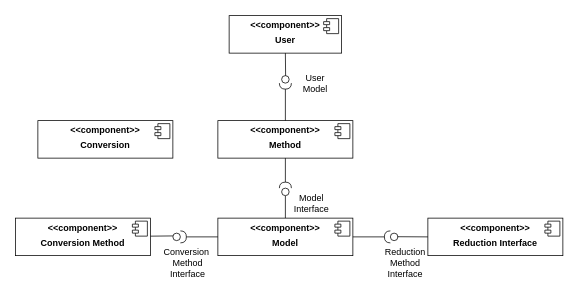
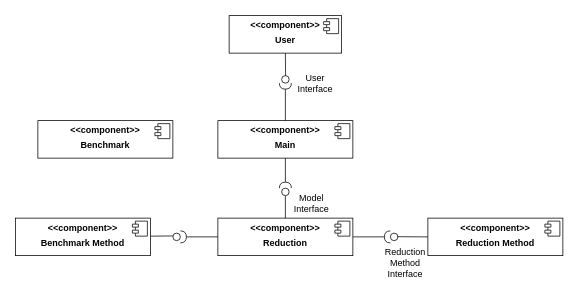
- <mxCell id="26" value="User Model" style="text;html=1;strokeColor=none;fillColor=none;align=center;verticalAlign=middle;whiteSpace=wrap;rounded=0;" vertex="1" parent="1"><mxGeometry x="400" y="100" width="40" height="20" as="geometry" /></mxCell>
+ <mxCell id="26" value="User Interface" style="text;html=1;strokeColor=none;fillColor=none;align=center;verticalAlign=middle;whiteSpace=wrap;rounded=0;" vertex="1" parent="1"><mxGeometry x="400" y="100" width="40" height="20" as="geometry" /></mxCell>
- <mxCell id="22" value="&lt;p style=&quot;margin: 0px ; margin-top: 6px ; text-align: center&quot;&gt;&lt;b&gt;&amp;lt;&amp;lt;component&amp;gt;&amp;gt;&lt;/b&gt;&lt;/p&gt;&lt;p style=&quot;margin: 0px ; margin-top: 6px ; text-align: center&quot;&gt;&lt;b&gt;Conversion&lt;/b&gt;&lt;/p&gt;" style="align=left;overflow=fill;html=1;dropTarget=0;" vertex="1" parent="1"><mxGeometry x="50" y="160" width="180" height="50" as="geometry" /></mxCell>
+ <mxCell id="22" value="&lt;p style=&quot;margin: 0px ; margin-top: 6px ; text-align: center&quot;&gt;&lt;b&gt;&amp;lt;&amp;lt;component&amp;gt;&amp;gt;&lt;/b&gt;&lt;/p&gt;&lt;p style=&quot;margin: 0px ; margin-top: 6px ; text-align: center&quot;&gt;&lt;b&gt;Benchmark&lt;/b&gt;&lt;/p&gt;" style="align=left;overflow=fill;html=1;dropTarget=0;" vertex="1" parent="1"><mxGeometry x="50" y="160" width="180" height="50" as="geometry" /></mxCell>
- <mxCell id="2" value="&lt;p style=&quot;margin: 0px ; margin-top: 6px ; text-align: center&quot;&gt;&lt;b&gt;&amp;lt;&amp;lt;component&amp;gt;&amp;gt;&lt;/b&gt;&lt;/p&gt;&lt;p style=&quot;margin: 0px ; margin-top: 6px ; text-align: center&quot;&gt;&lt;b&gt;Method&lt;/b&gt;&lt;/p&gt;" style="align=left;overflow=fill;html=1;dropTarget=0;" vertex="1" parent="1"><mxGeometry x="290" y="160" width="180" height="50" as="geometry" /></mxCell>
+ <mxCell id="2" value="&lt;p style=&quot;margin: 0px ; margin-top: 6px ; text-align: center&quot;&gt;&lt;b&gt;&amp;lt;&amp;lt;component&amp;gt;&amp;gt;&lt;/b&gt;&lt;/p&gt;&lt;p style=&quot;margin: 0px ; margin-top: 6px ; text-align: center&quot;&gt;&lt;b&gt;Main&lt;/b&gt;&lt;/p&gt;" style="align=left;overflow=fill;html=1;dropTarget=0;" vertex="1" parent="1"><mxGeometry x="290" y="160" width="180" height="50" as="geometry" /></mxCell>
- <mxCell id="20" value="&lt;p style=&quot;margin: 0px ; margin-top: 6px ; text-align: center&quot;&gt;&lt;b&gt;&amp;lt;&amp;lt;component&amp;gt;&amp;gt;&lt;/b&gt;&lt;/p&gt;&lt;p style=&quot;margin: 0px ; margin-top: 6px ; text-align: center&quot;&gt;&lt;b&gt;Conversion Method&lt;/b&gt;&lt;/p&gt;" style="align=left;overflow=fill;html=1;dropTarget=0;" vertex="1" parent="1"><mxGeometry x="20" y="290" width="180" height="50" as="geometry" /></mxCell>
+ <mxCell id="20" value="&lt;p style=&quot;margin: 0px ; margin-top: 6px ; text-align: center&quot;&gt;&lt;b&gt;&amp;lt;&amp;lt;component&amp;gt;&amp;gt;&lt;/b&gt;&lt;/p&gt;&lt;p style=&quot;margin: 0px ; margin-top: 6px ; text-align: center&quot;&gt;&lt;b&gt;Benchmark Method&lt;/b&gt;&lt;/p&gt;" style="align=left;overflow=fill;html=1;dropTarget=0;" vertex="1" parent="1"><mxGeometry x="20" y="290" width="180" height="50" as="geometry" /></mxCell>
- <mxCell id="10" value="&lt;p style=&quot;margin: 0px ; margin-top: 6px ; text-align: center&quot;&gt;&lt;b&gt;&amp;lt;&amp;lt;component&amp;gt;&amp;gt;&lt;/b&gt;&lt;/p&gt;&lt;p style=&quot;margin: 0px ; margin-top: 6px ; text-align: center&quot;&gt;&lt;b&gt;Model&lt;/b&gt;&lt;/p&gt;" style="align=left;overflow=fill;html=1;dropTarget=0;" vertex="1" parent="1"><mxGeometry x="290" y="290" width="180" height="50" as="geometry" /></mxCell>
+ <mxCell id="10" value="&lt;p style=&quot;margin: 0px ; margin-top: 6px ; text-align: center&quot;&gt;&lt;b&gt;&amp;lt;&amp;lt;component&amp;gt;&amp;gt;&lt;/b&gt;&lt;/p&gt;&lt;p style=&quot;margin: 0px ; margin-top: 6px ; text-align: center&quot;&gt;&lt;b&gt;Reduction&lt;/b&gt;&lt;/p&gt;" style="align=left;overflow=fill;html=1;dropTarget=0;" vertex="1" parent="1"><mxGeometry x="290" y="290" width="180" height="50" as="geometry" /></mxCell>
- <mxCell id="12" value="&lt;p style=&quot;margin: 0px ; margin-top: 6px ; text-align: center&quot;&gt;&lt;b&gt;&amp;lt;&amp;lt;component&amp;gt;&amp;gt;&lt;/b&gt;&lt;/p&gt;&lt;p style=&quot;margin: 0px ; margin-top: 6px ; text-align: center&quot;&gt;&lt;b&gt;Reduction Interface&lt;/b&gt;&lt;/p&gt;" style="align=left;overflow=fill;html=1;dropTarget=0;" vertex="1" parent="1"><mxGeometry x="570" y="290" width="180" height="50" as="geometry" /></mxCell>
+ <mxCell id="12" value="&lt;p style=&quot;margin: 0px ; margin-top: 6px ; text-align: center&quot;&gt;&lt;b&gt;&amp;lt;&amp;lt;component&amp;gt;&amp;gt;&lt;/b&gt;&lt;/p&gt;&lt;p style=&quot;margin: 0px ; margin-top: 6px ; text-align: center&quot;&gt;&lt;b&gt;Reduction Method&lt;/b&gt;&lt;/p&gt;" style="align=left;overflow=fill;html=1;dropTarget=0;" vertex="1" parent="1"><mxGeometry x="570" y="290" width="180" height="50" as="geometry" /></mxCell>
- <mxCell id="25" value="Conversion&amp;nbsp;&lt;br&gt;Method&lt;br&gt;Interface" style="text;html=1;strokeColor=none;fillColor=none;align=center;verticalAlign=middle;whiteSpace=wrap;rounded=0;" vertex="1" parent="1"><mxGeometry x="230" y="340" width="40" height="20" as="geometry" /></mxCell>
